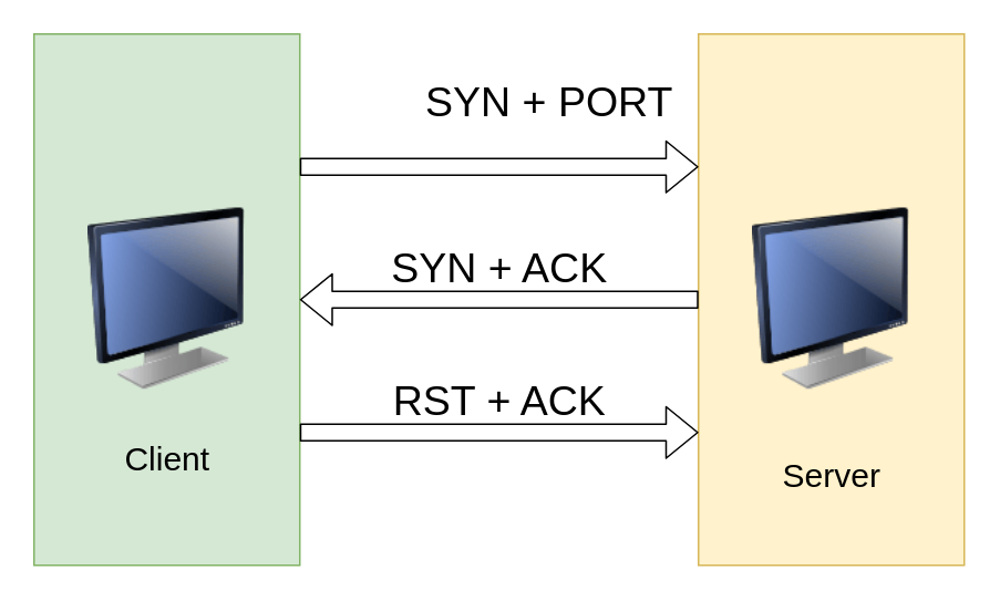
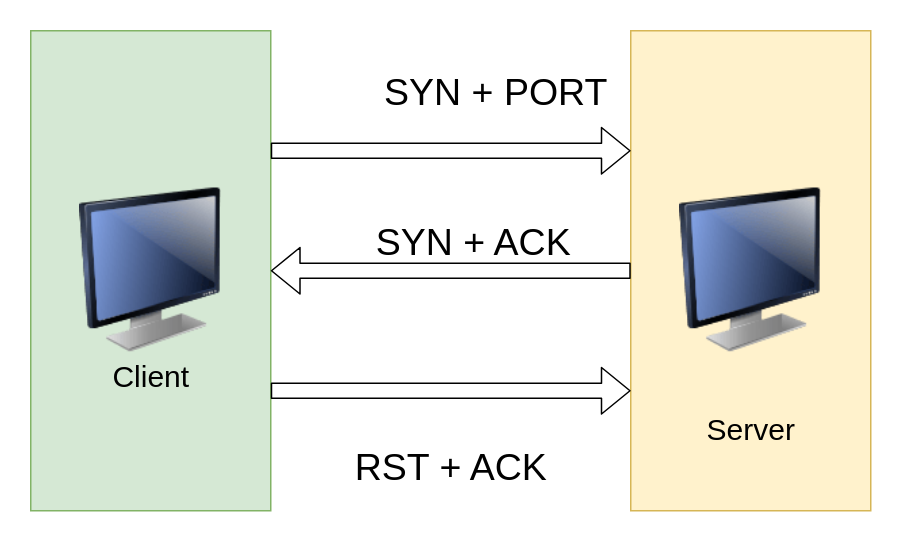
- <mxCell id="12" value="&lt;font style=&quot;font-size: 25px&quot;&gt;SYN + ACK&lt;/font&gt;" style="text;html=1;align=center;verticalAlign=middle;resizable=0;points=[];autosize=1;" vertex="1" parent="1"><mxGeometry x="225" y="150" width="150" height="20" as="geometry" /></mxCell>
+ <mxCell id="12" value="&lt;font style=&quot;font-size: 25px&quot;&gt;SYN + ACK&lt;/font&gt;" style="text;html=1;align=center;verticalAlign=middle;resizable=0;points=[];autosize=1;" vertex="1" parent="1"><mxGeometry x="240" y="150" width="150" height="20" as="geometry" /></mxCell>
- <mxCell id="13" value="&lt;font style=&quot;font-size: 25px&quot;&gt;RST + ACK&lt;/font&gt;" style="text;html=1;align=center;verticalAlign=middle;resizable=0;points=[];autosize=1;" vertex="1" parent="1"><mxGeometry x="230" y="230" width="140" height="20" as="geometry" /></mxCell>
+ <mxCell id="13" value="&lt;font style=&quot;font-size: 25px&quot;&gt;RST + ACK&lt;/font&gt;" style="text;html=1;align=center;verticalAlign=middle;resizable=0;points=[];autosize=1;" vertex="1" parent="1"><mxGeometry x="230" y="300" width="140" height="20" as="geometry" /></mxCell>
- <mxCell id="9" value="&lt;font style=&quot;font-size: 20px&quot;&gt;Client&lt;/font&gt;" style="text;html=1;align=center;verticalAlign=middle;resizable=0;points=[];autosize=1;" vertex="1" parent="1"><mxGeometry x="65" y="265" width="70" height="20" as="geometry" /></mxCell>
+ <mxCell id="9" value="&lt;font style=&quot;font-size: 20px&quot;&gt;Client&lt;/font&gt;" style="text;html=1;align=center;verticalAlign=middle;resizable=0;points=[];autosize=1;" vertex="1" parent="1"><mxGeometry x="65" y="240" width="70" height="20" as="geometry" /></mxCell>
